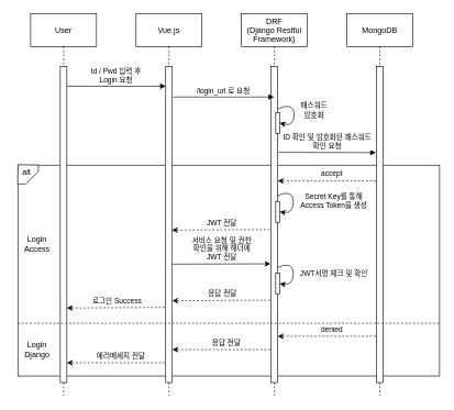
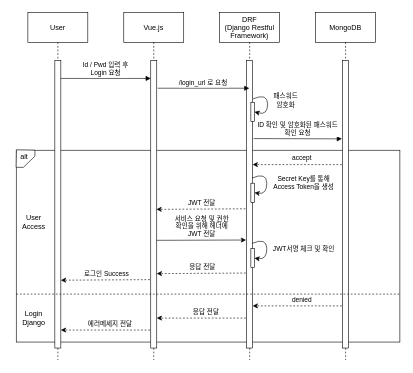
- <mxCell id="21" value="Login&lt;br&gt;Access" style="text;html=1;strokeColor=none;fillColor=none;align=center;verticalAlign=middle;whiteSpace=wrap;rounded=0;" vertex="1" parent="1"><mxGeometry x="35.62" y="360" width="40" height="20" as="geometry" /></mxCell>
+ <mxCell id="21" value="User&lt;br&gt;Access" style="text;html=1;strokeColor=none;fillColor=none;align=center;verticalAlign=middle;whiteSpace=wrap;rounded=0;" vertex="1" parent="1"><mxGeometry x="35.62" y="360" width="40" height="20" as="geometry" /></mxCell>
